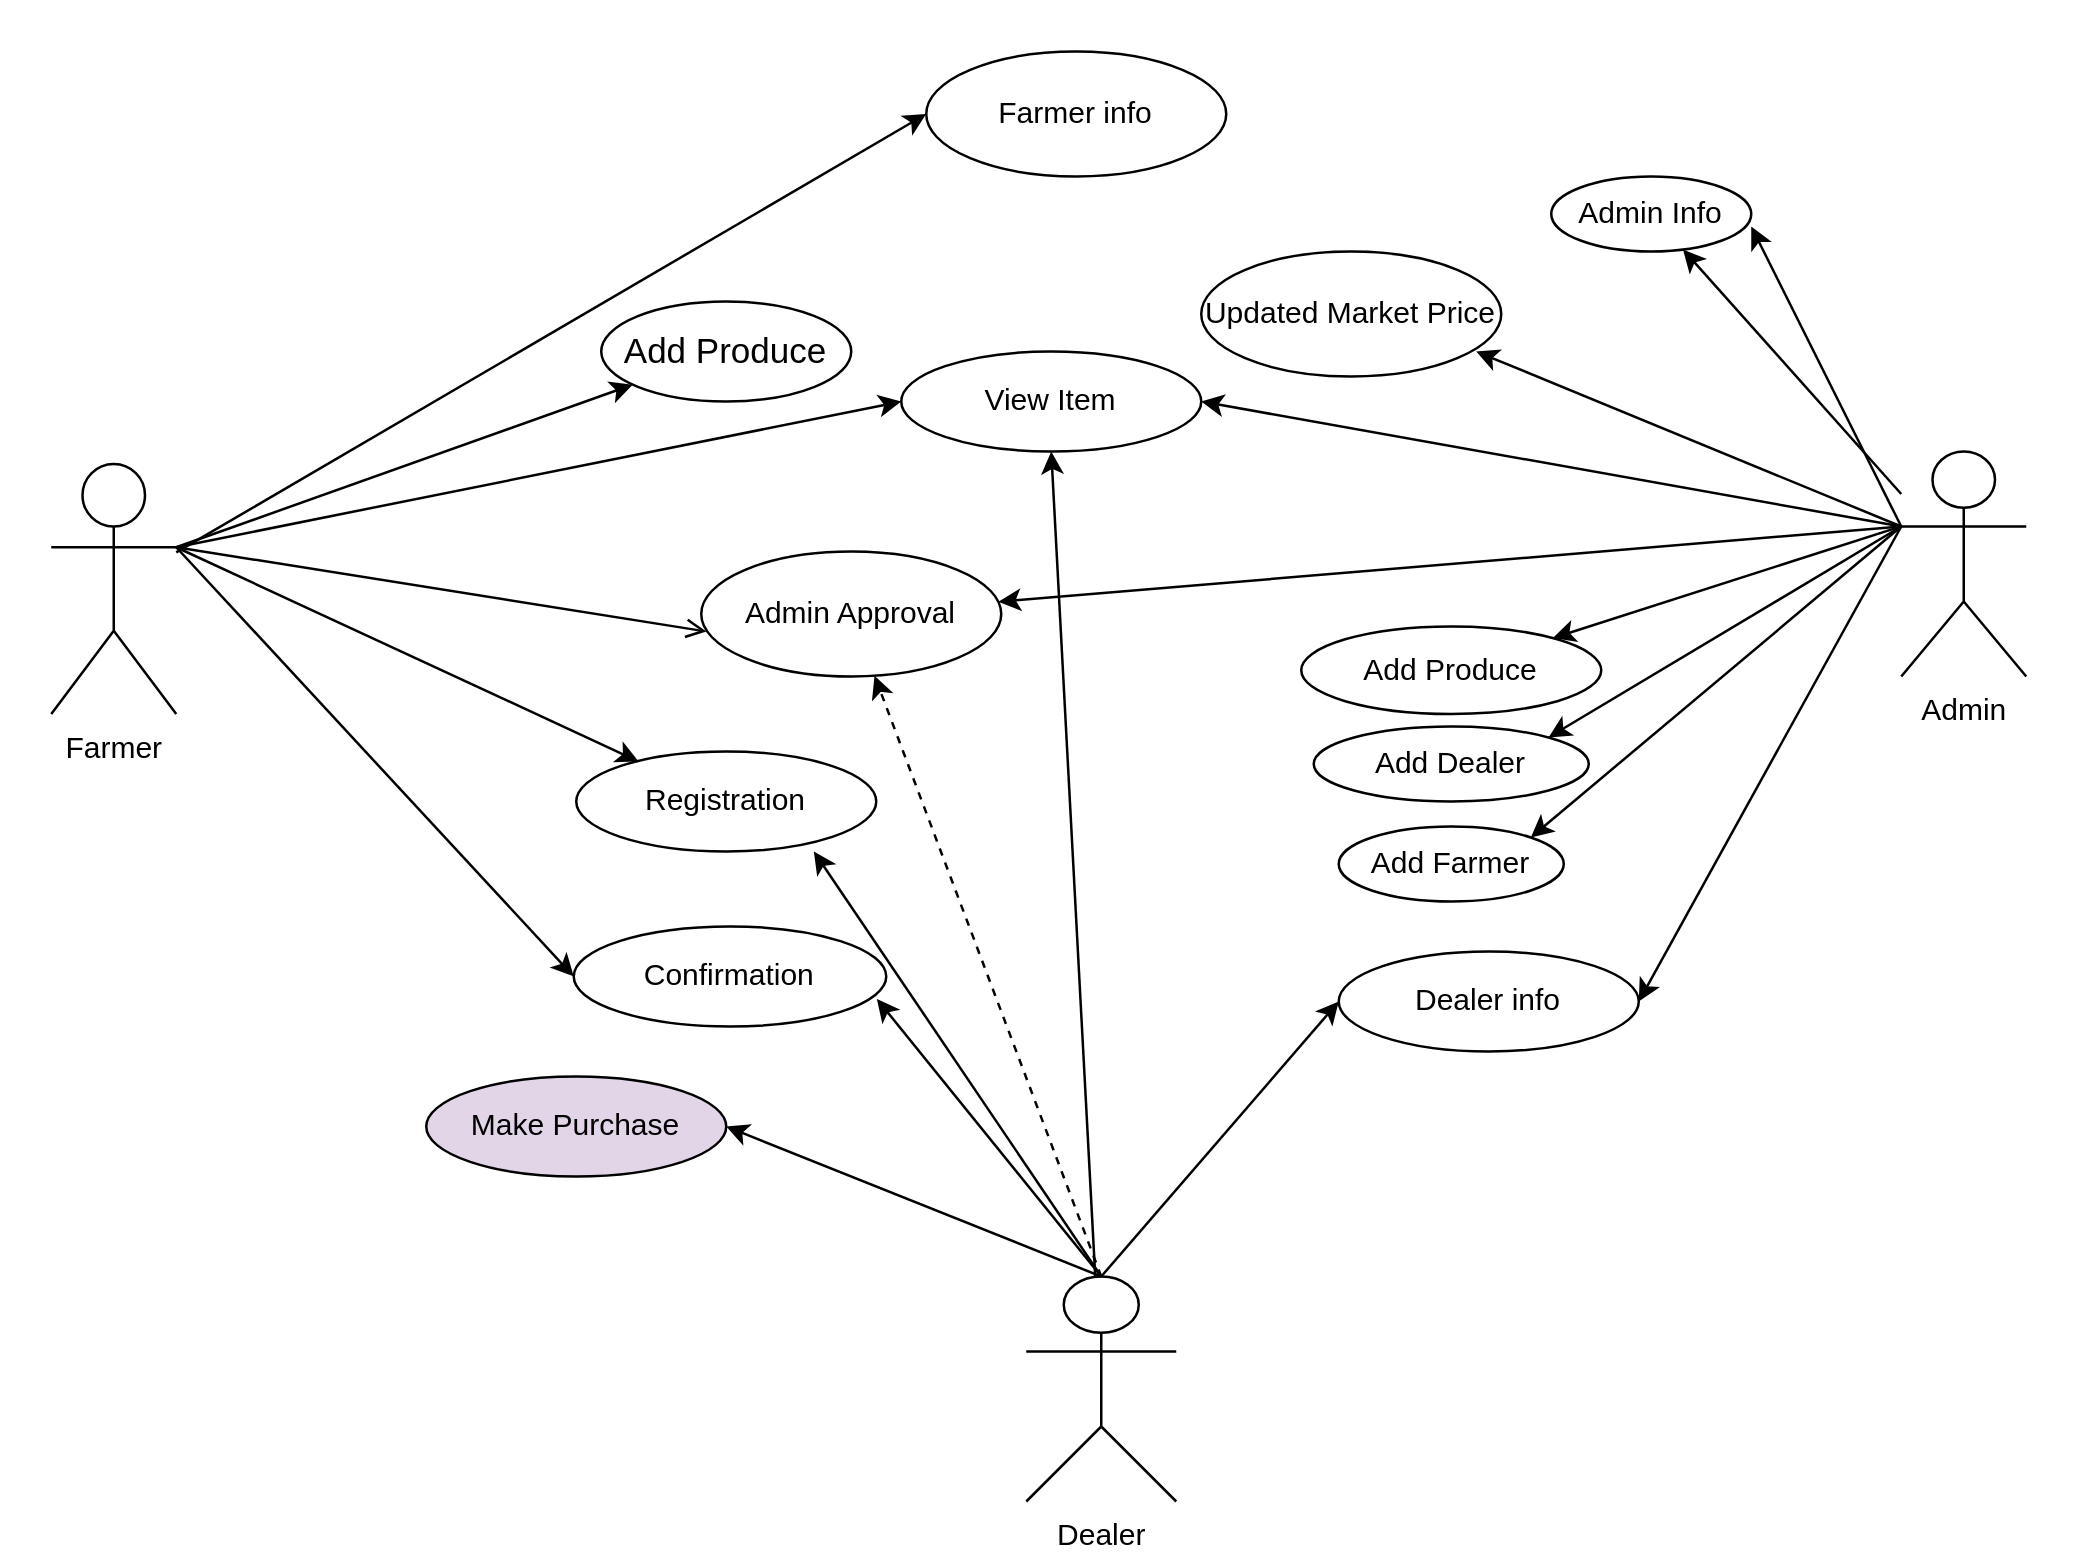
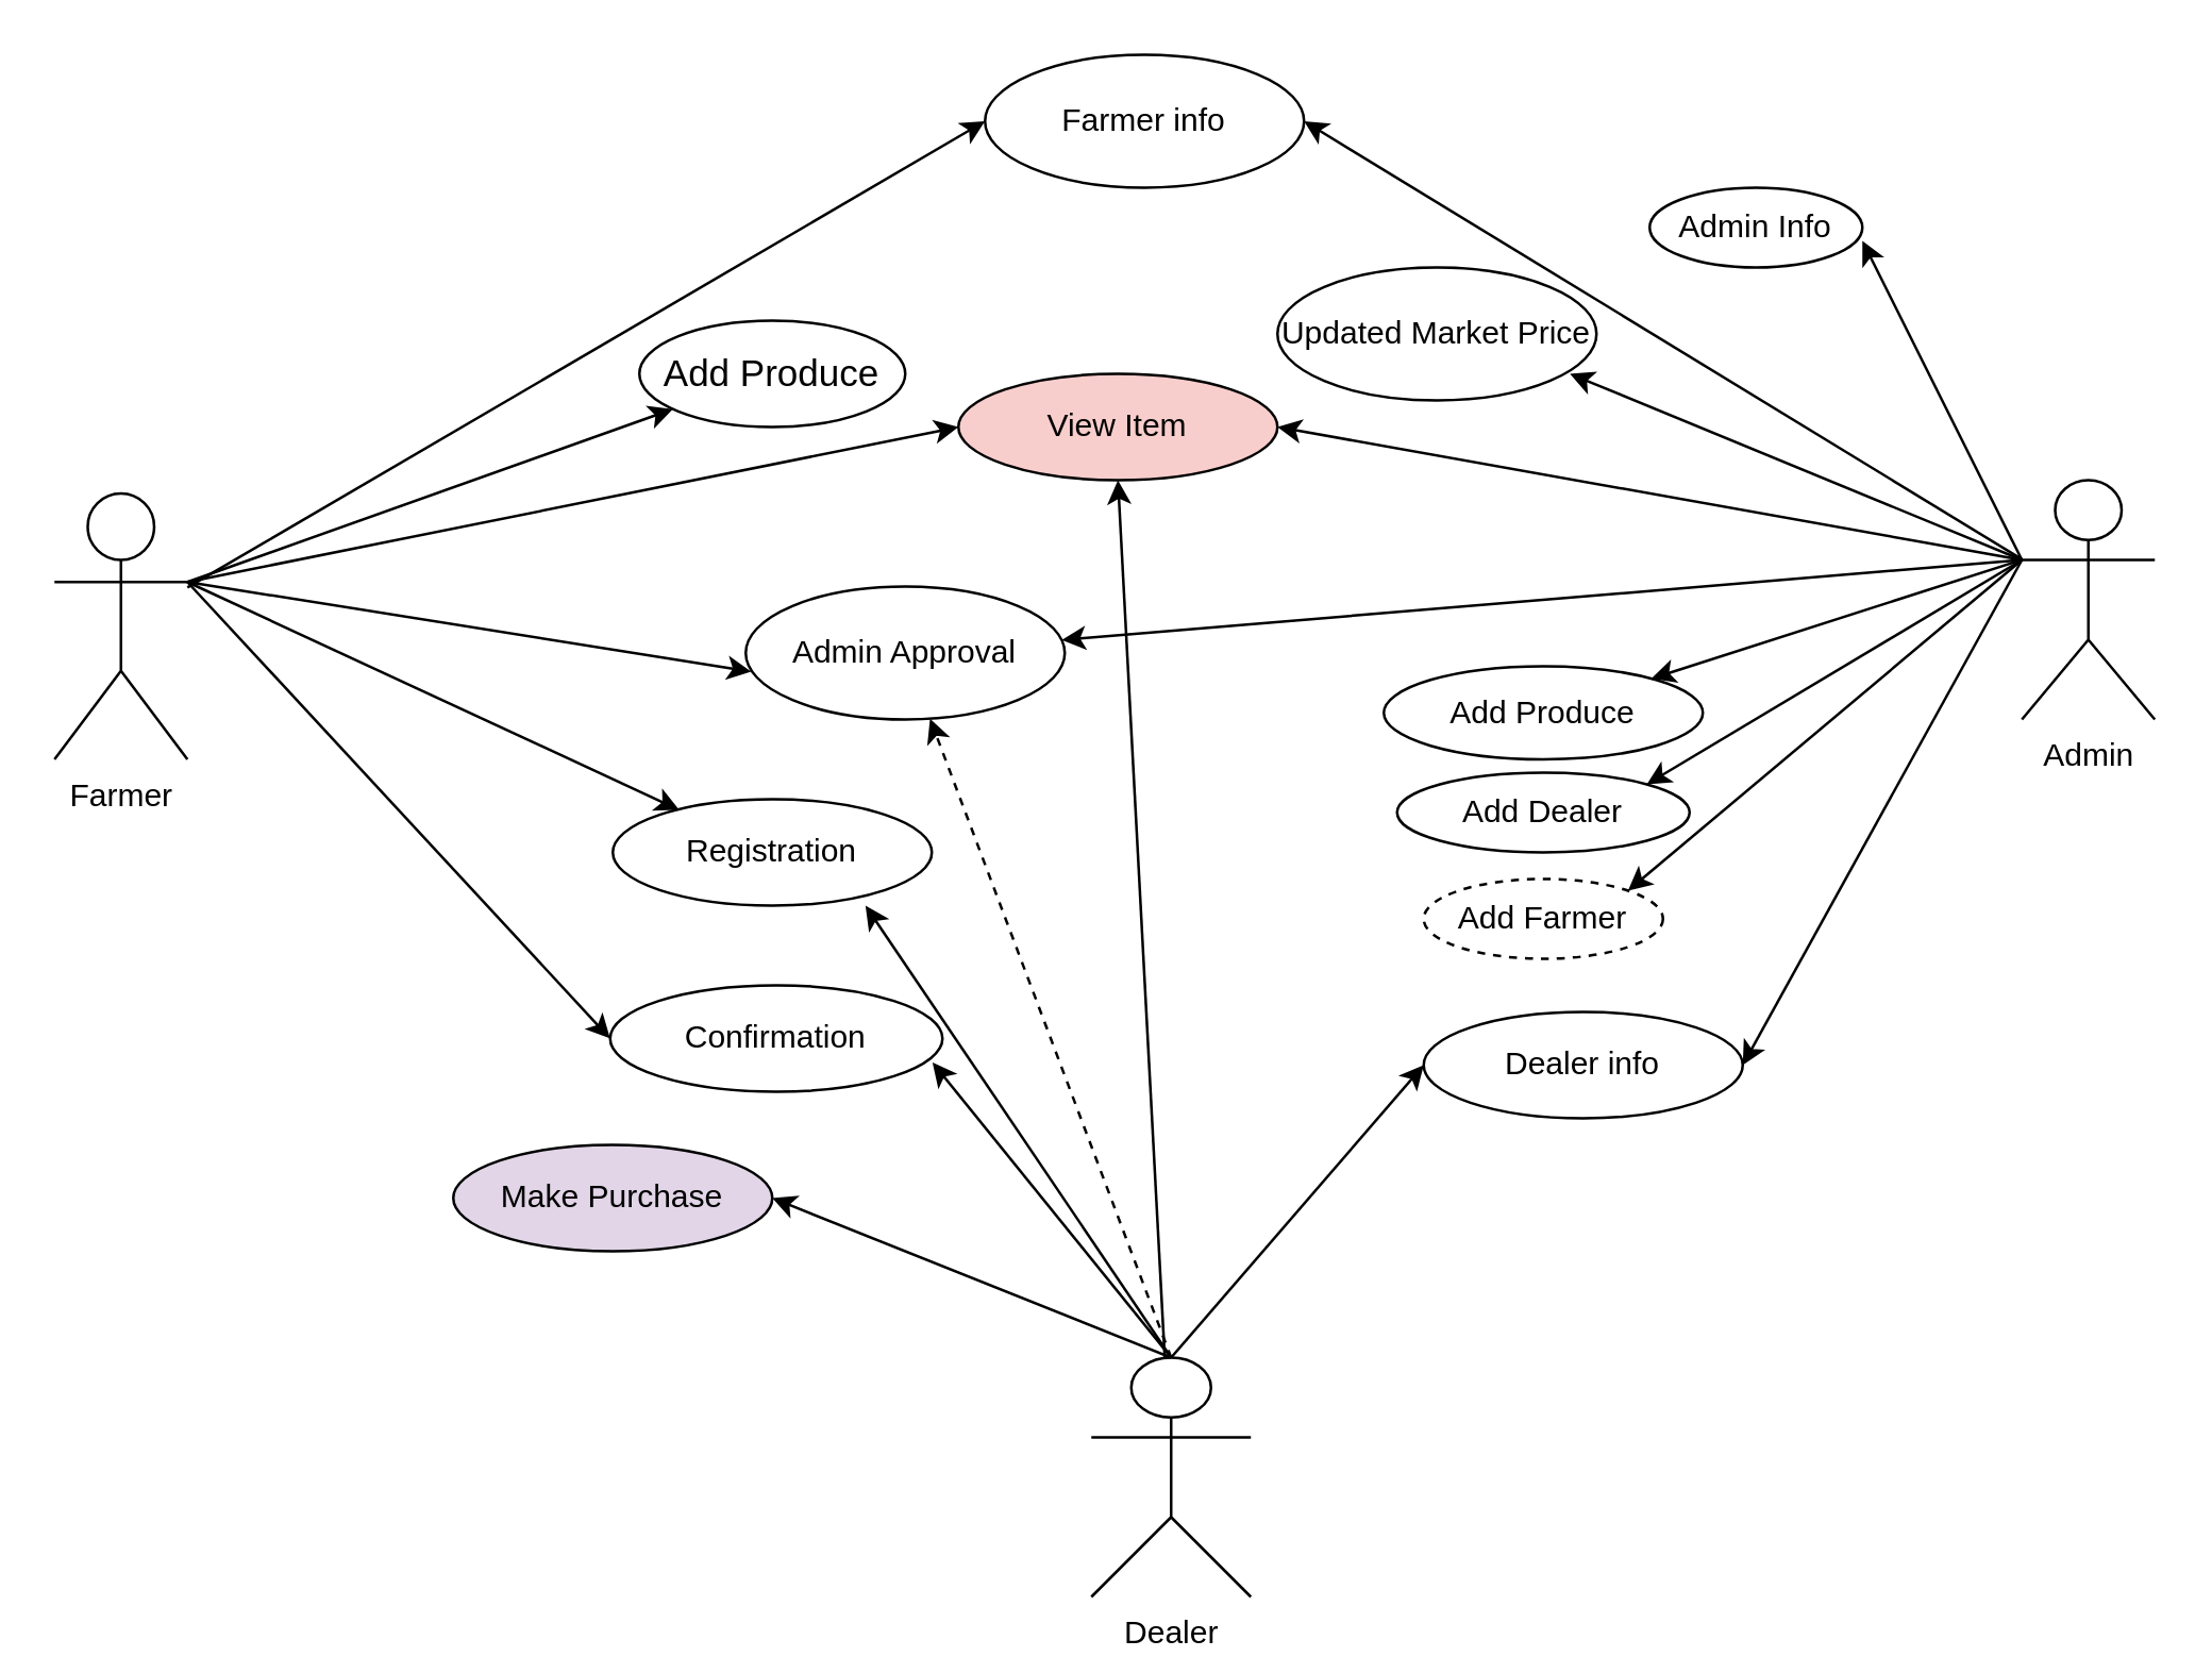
- <mxCell id="8" value="" style="endArrow=classic;html=1;" parent="1" source="4" target="13" edge="1"><mxGeometry width="50" height="50" relative="1" as="geometry"><mxPoint x="400" y="130" as="sourcePoint" /><mxPoint x="450" y="80" as="targetPoint" /></mxGeometry></mxCell>
+ <mxCell id="8" value="" style="endArrow=classic;html=1;entryX=1;entryY=0.5;entryDx=0;entryDy=0;" parent="1" source="4" target="7" edge="1"><mxGeometry width="50" height="50" relative="1" as="geometry"><mxPoint x="400" y="130" as="sourcePoint" /><mxPoint x="450" y="80" as="targetPoint" /></mxGeometry></mxCell>
- <mxCell id="9" value="View Item" style="ellipse;whiteSpace=wrap;html=1;" parent="1" vertex="1"><mxGeometry x="360" y="140" width="120" height="40" as="geometry" /></mxCell>
+ <mxCell id="9" value="View Item" style="ellipse;whiteSpace=wrap;html=1;fillColor=#f8cecc;" parent="1" vertex="1"><mxGeometry x="360" y="140" width="120" height="40" as="geometry" /></mxCell>
- <mxCell id="23" value="" style="endArrow=open;html=1;exitX=1;exitY=0.333;exitDx=0;exitDy=0;exitPerimeter=0;entryX=0.017;entryY=0.64;entryDx=0;entryDy=0;entryPerimeter=0;" parent="1" source="2" target="18" edge="1"><mxGeometry width="50" height="50" relative="1" as="geometry"><mxPoint x="400" y="420" as="sourcePoint" /><mxPoint x="440" y="290" as="targetPoint" /></mxGeometry></mxCell>
+ <mxCell id="23" value="" style="endArrow=classic;html=1;exitX=1;exitY=0.333;exitDx=0;exitDy=0;exitPerimeter=0;entryX=0.017;entryY=0.64;entryDx=0;entryDy=0;entryPerimeter=0;" parent="1" source="2" target="18" edge="1"><mxGeometry width="50" height="50" relative="1" as="geometry"><mxPoint x="400" y="420" as="sourcePoint" /><mxPoint x="440" y="290" as="targetPoint" /></mxGeometry></mxCell>
- <mxCell id="26" value="Add Farmer" style="ellipse;whiteSpace=wrap;html=1;" parent="1" vertex="1"><mxGeometry x="535" y="330" width="90" height="30" as="geometry" /></mxCell>
+ <mxCell id="26" value="Add Farmer" style="ellipse;whiteSpace=wrap;html=1;dashed=1;" parent="1" vertex="1"><mxGeometry x="535" y="330" width="90" height="30" as="geometry" /></mxCell>
